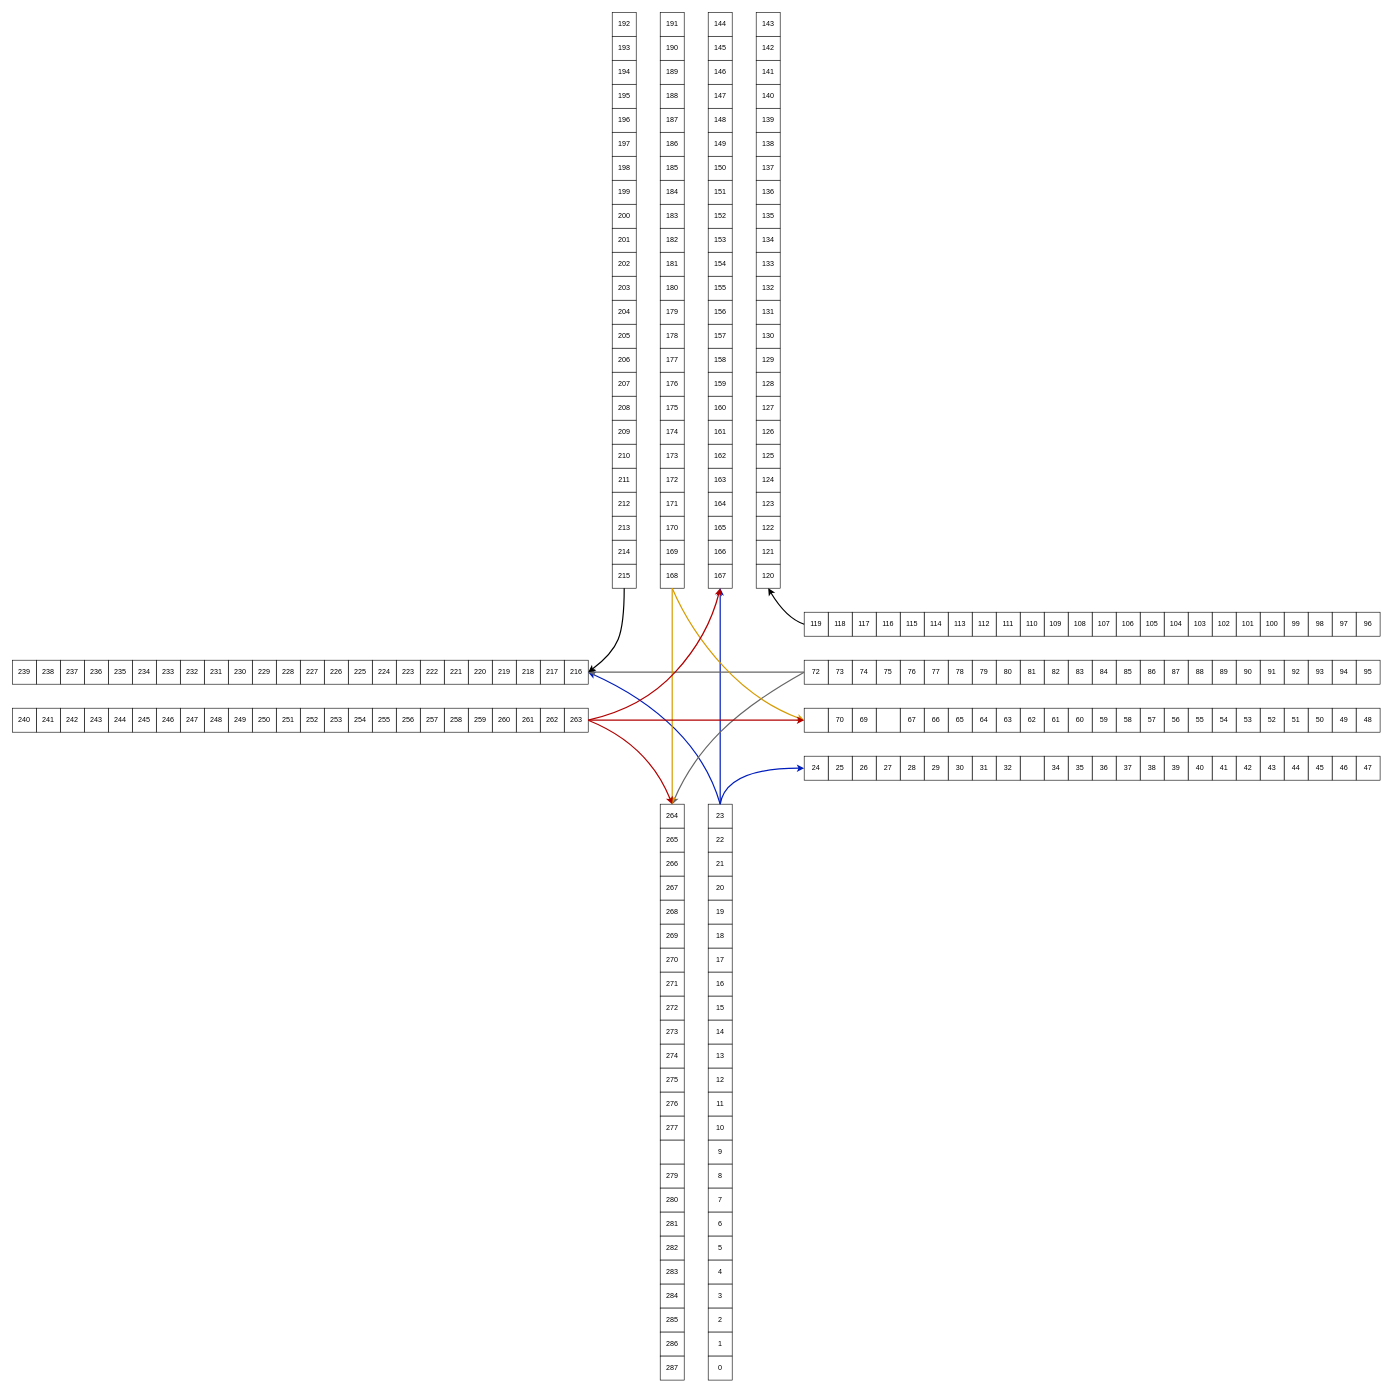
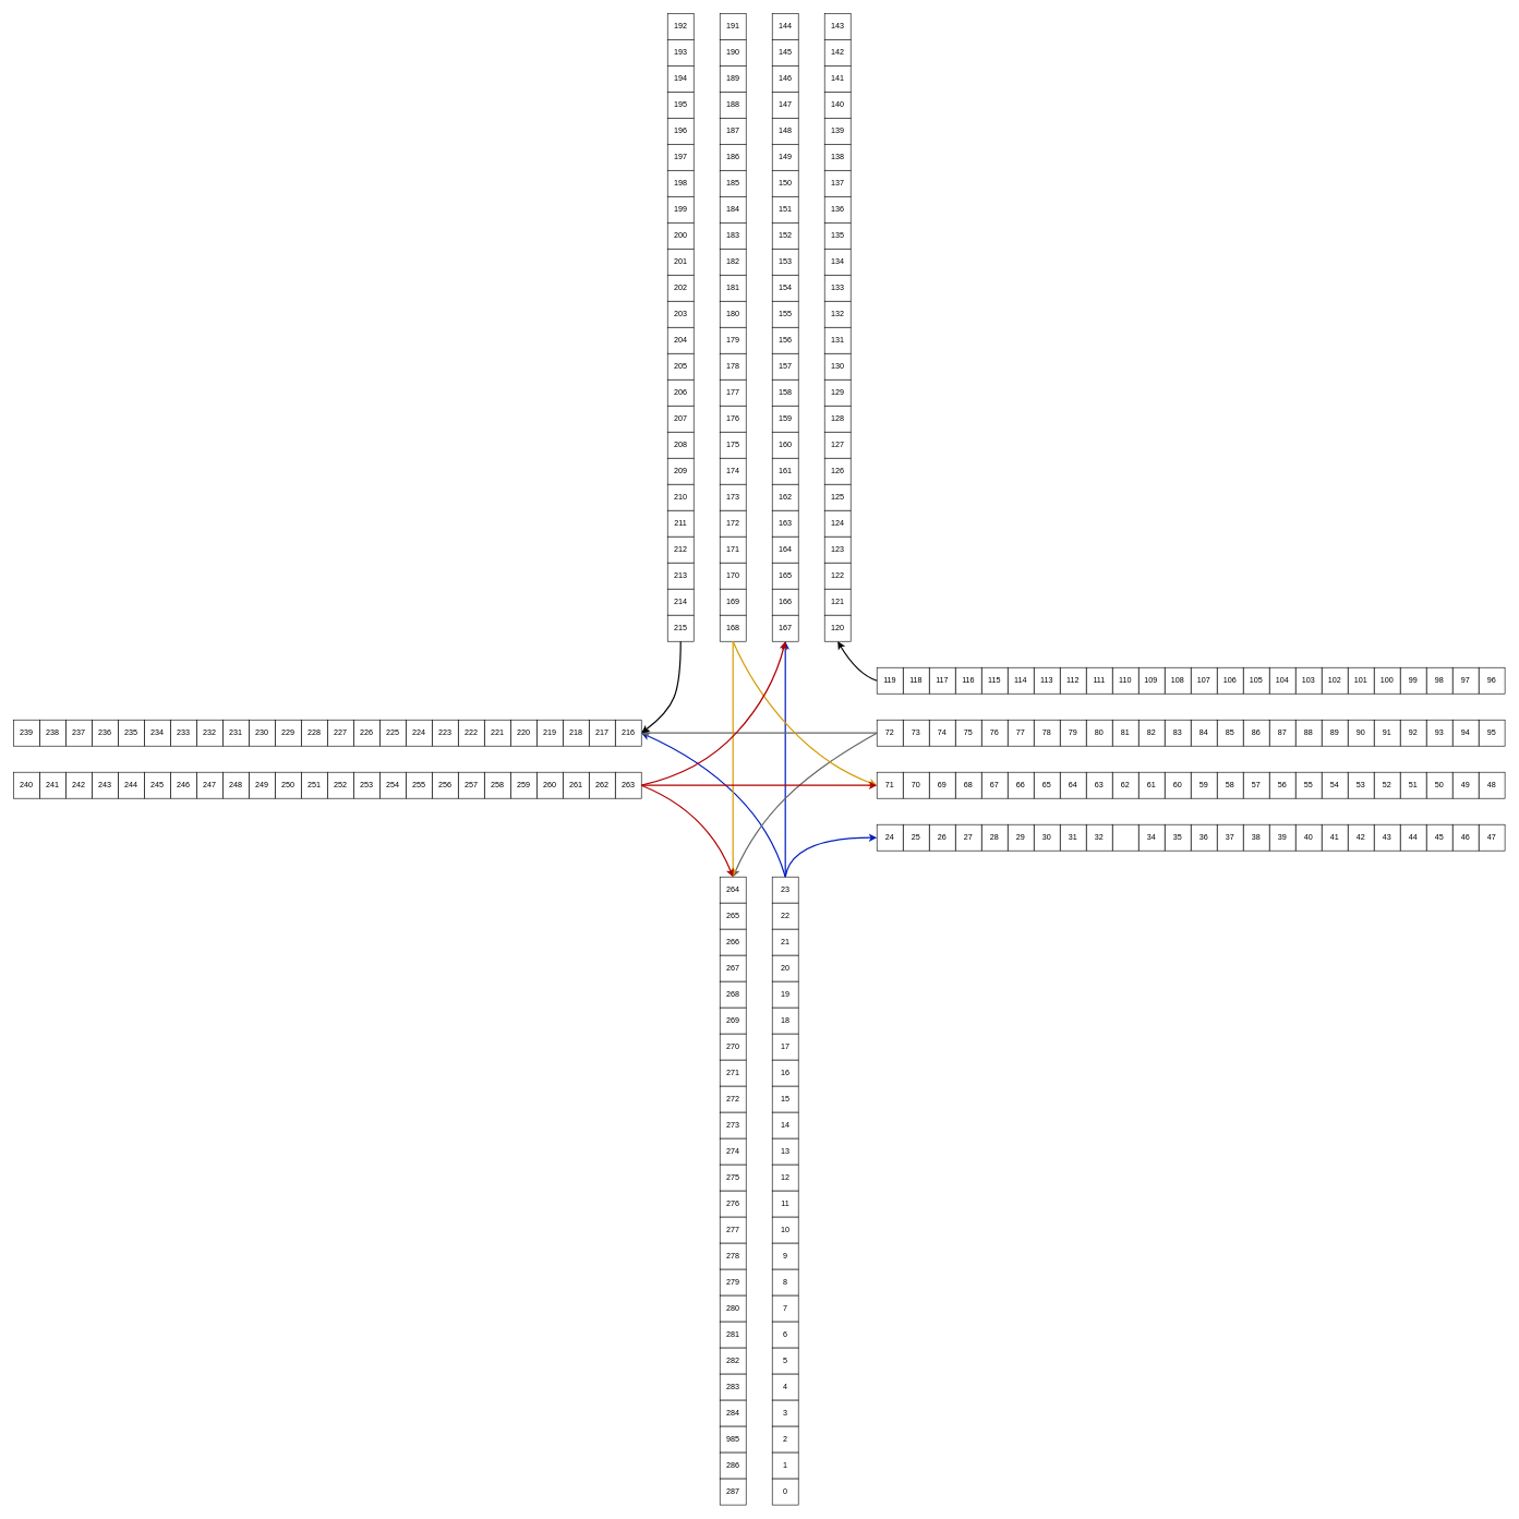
+ <mxCell id="480" value="71" style="text;html=1;strokeColor=none;fillColor=none;align=center;verticalAlign=middle;whiteSpace=wrap;rounded=0;" vertex="1" parent="1"><mxGeometry x="1345" y="1185" width="30" height="30" as="geometry" /></mxCell>
+ <mxCell id="474" value="68" style="text;html=1;strokeColor=none;fillColor=none;align=center;verticalAlign=middle;whiteSpace=wrap;rounded=0;" vertex="1" parent="1"><mxGeometry x="1465" y="1185" width="30" height="30" as="geometry" /></mxCell>
+ <mxCell id="31" value="278" style="text;html=1;strokeColor=none;fillColor=none;align=center;verticalAlign=middle;whiteSpace=wrap;rounded=0;" vertex="1" parent="1"><mxGeometry x="1105" y="1905" width="30" height="30" as="geometry" /></mxCell>
- <mxCell id="45" value="285" style="text;html=1;strokeColor=none;fillColor=none;align=center;verticalAlign=middle;whiteSpace=wrap;rounded=0;" vertex="1" parent="1"><mxGeometry x="1105" y="2185" width="30" height="30" as="geometry" /></mxCell>
+ <mxCell id="45" value="985" style="text;html=1;strokeColor=none;fillColor=none;align=center;verticalAlign=middle;whiteSpace=wrap;rounded=0;" vertex="1" parent="1"><mxGeometry x="1105" y="2185" width="30" height="30" as="geometry" /></mxCell>
